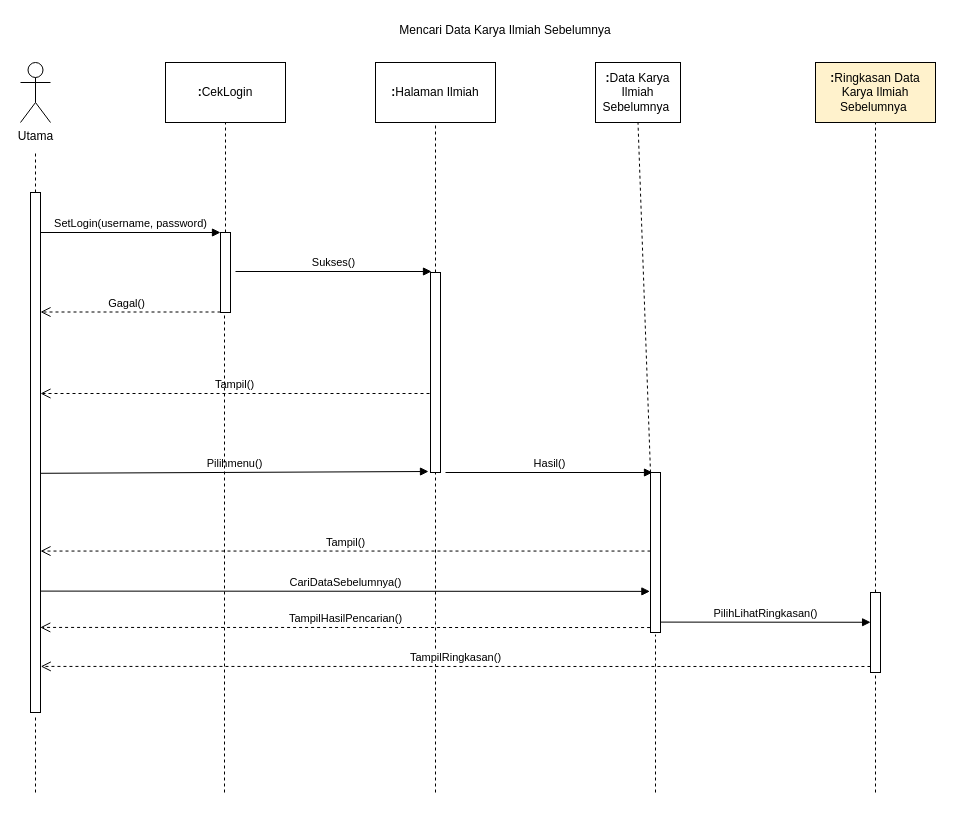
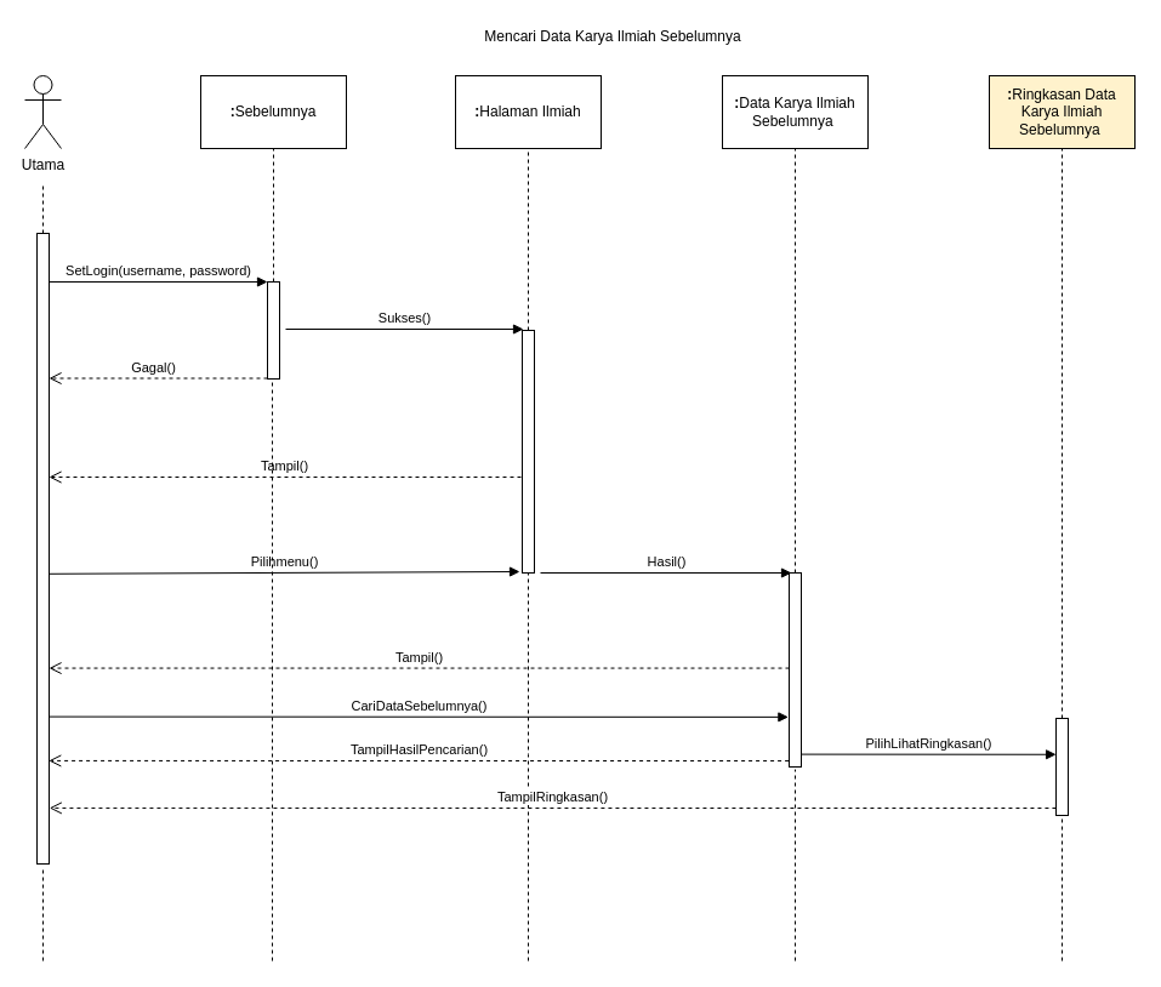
- <mxCell id="5" value="&lt;b&gt;:&lt;/b&gt;CekLogin" style="rounded=0;whiteSpace=wrap;html=1;" parent="1" vertex="1"><mxGeometry x="165" y="62" width="120" height="60" as="geometry" /></mxCell>
+ <mxCell id="5" value="&lt;b&gt;:&lt;/b&gt;Sebelumnya" style="rounded=0;whiteSpace=wrap;html=1;" parent="1" vertex="1"><mxGeometry x="165" y="62" width="120" height="60" as="geometry" /></mxCell>
- <mxCell id="7" value="&lt;b&gt;:&lt;/b&gt;Data Karya Ilmiah Sebelumnya&amp;nbsp;" style="rounded=0;whiteSpace=wrap;html=1;" parent="1" vertex="1"><mxGeometry x="595" y="62" width="85" height="60" as="geometry" /></mxCell>
+ <mxCell id="7" value="&lt;b&gt;:&lt;/b&gt;Data Karya Ilmiah Sebelumnya&amp;nbsp;" style="rounded=0;whiteSpace=wrap;html=1;" parent="1" vertex="1"><mxGeometry x="595" y="62" width="120" height="60" as="geometry" /></mxCell>
